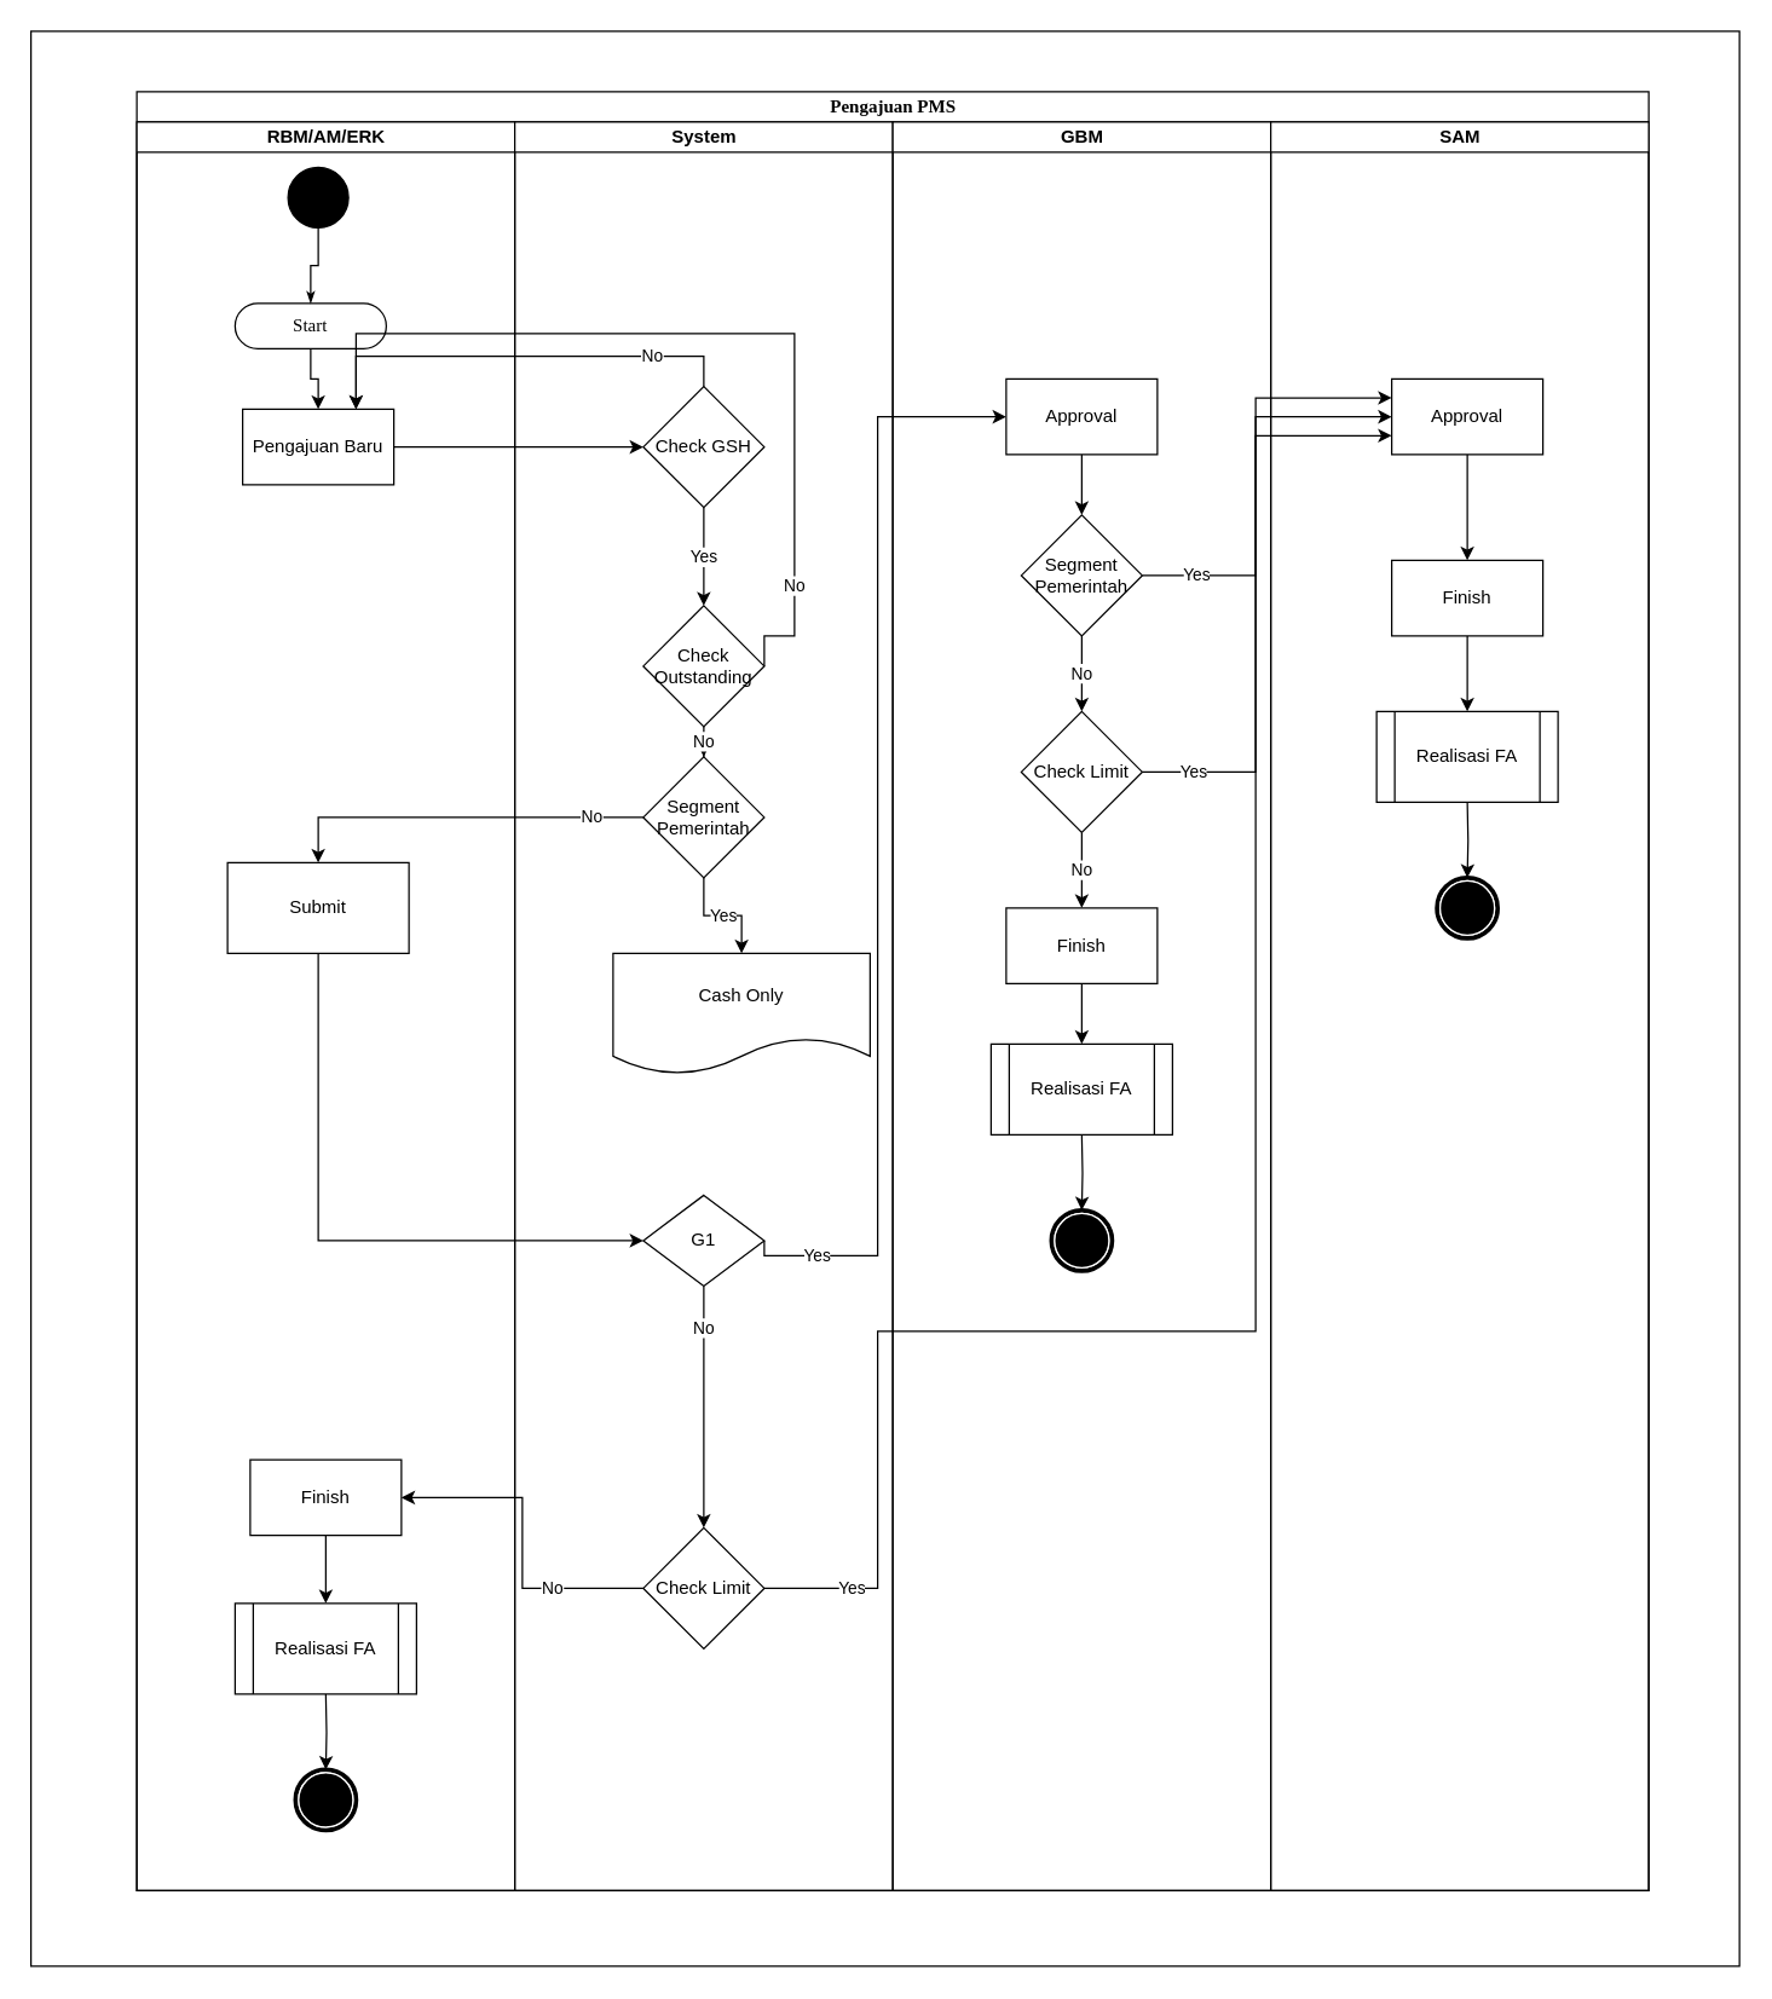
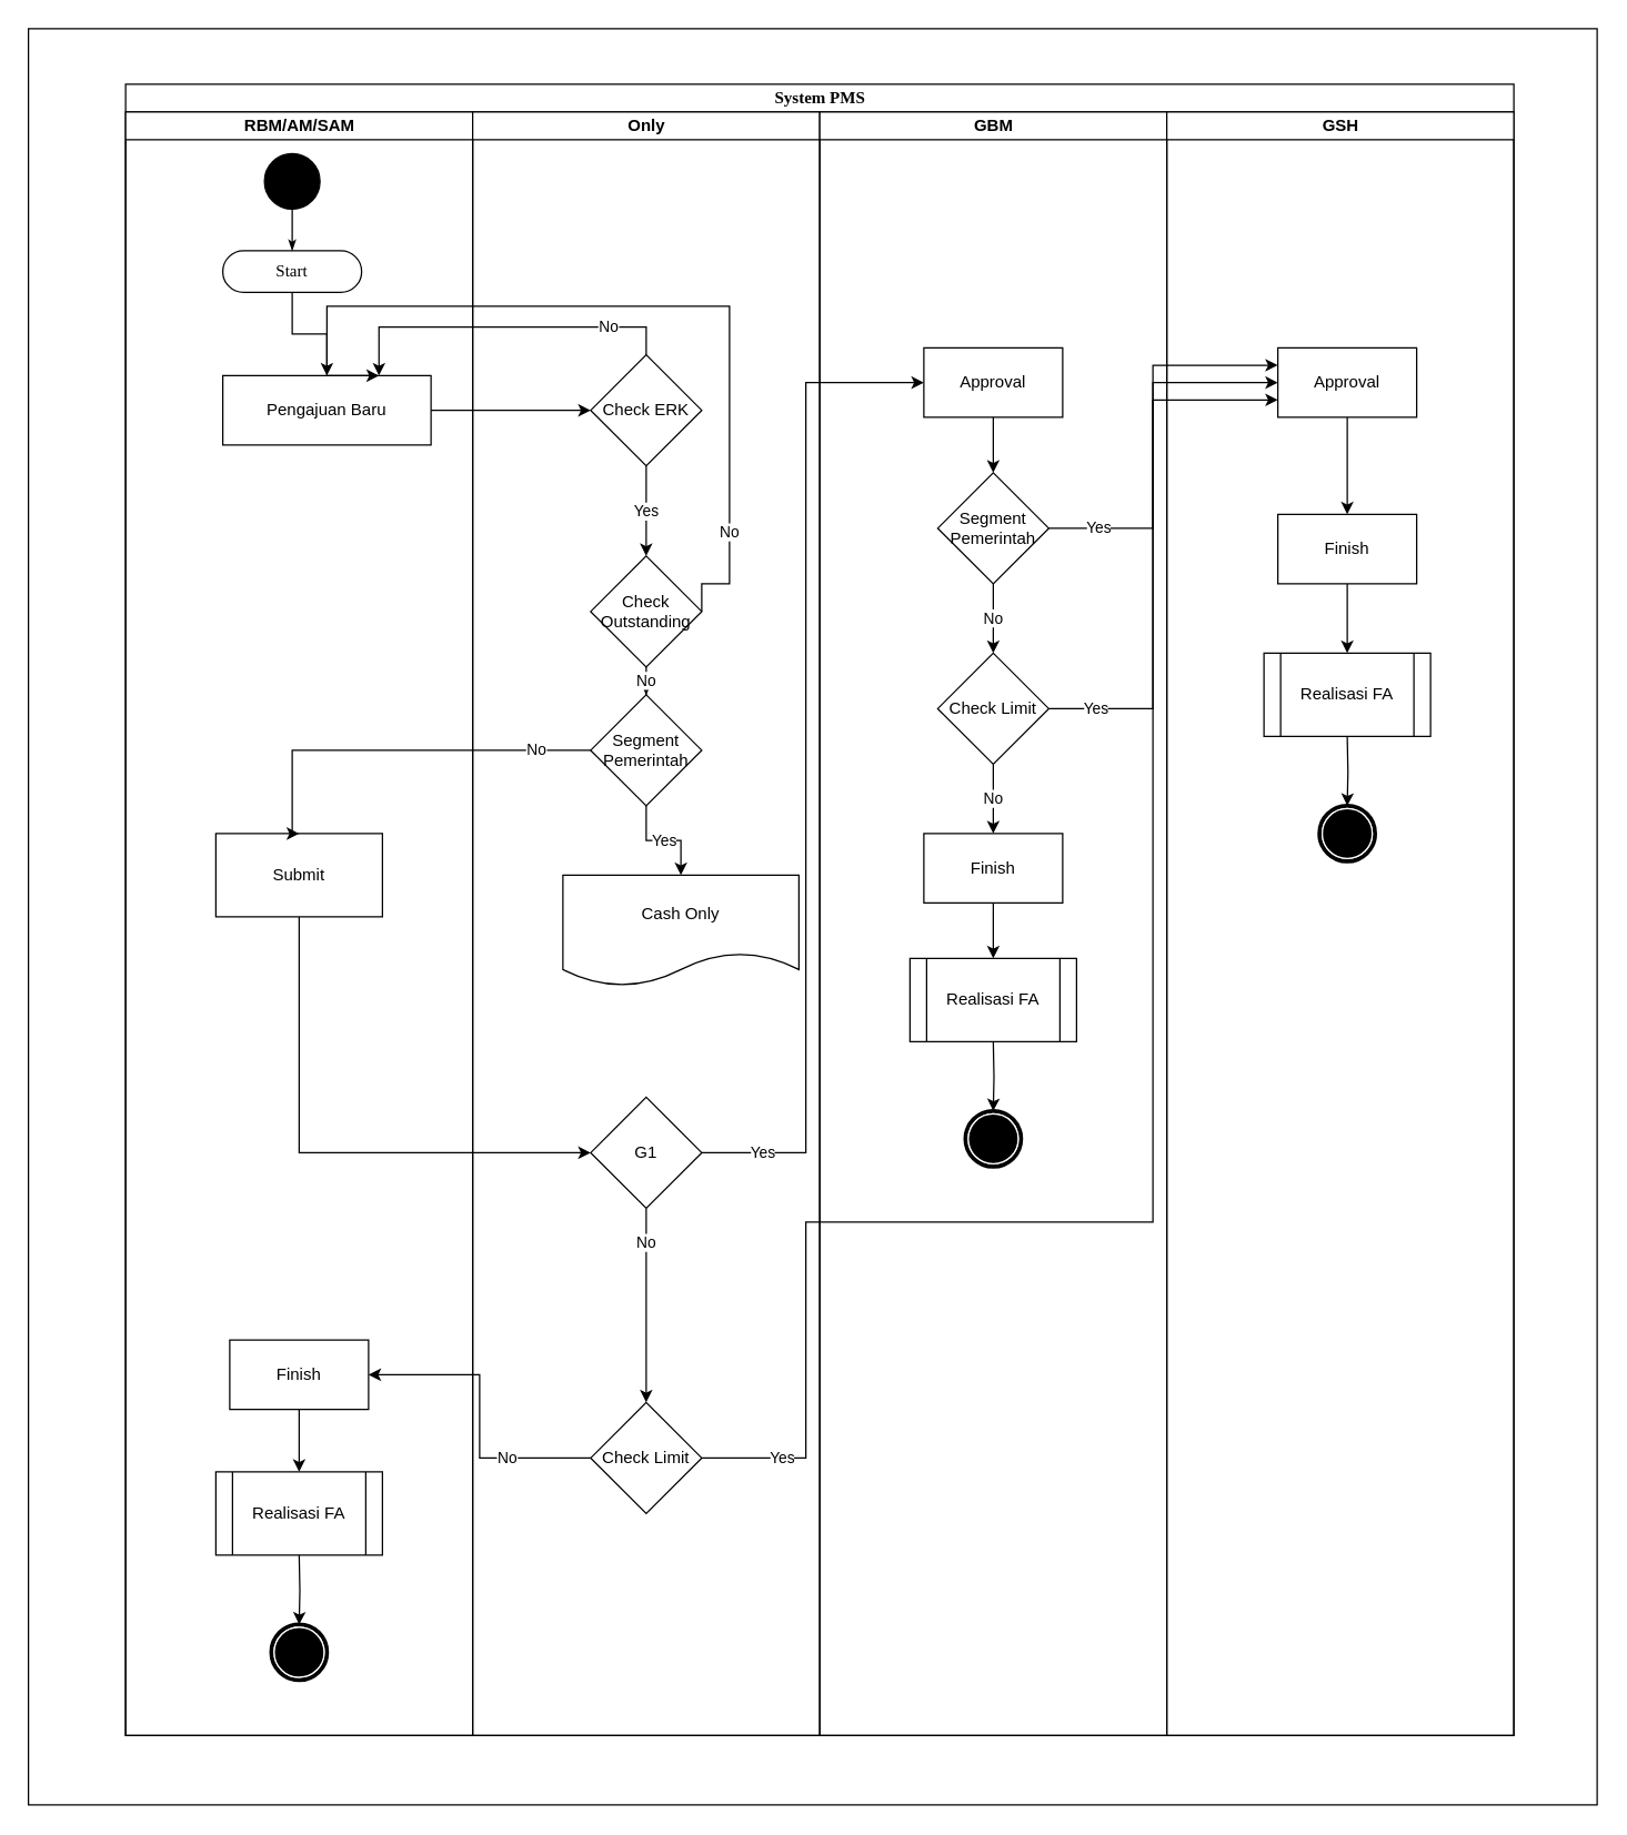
- <mxCell id="3" value="Pengajuan PMS" style="swimlane;html=1;childLayout=stackLayout;startSize=20;rounded=0;shadow=0;comic=0;labelBackgroundColor=none;strokeWidth=1;fontFamily=Verdana;fontSize=12;align=center;" vertex="1" parent="1"><mxGeometry x="90" y="60" width="1000" height="1190" as="geometry" /></mxCell>
+ <mxCell id="3" value="System PMS" style="swimlane;html=1;childLayout=stackLayout;startSize=20;rounded=0;shadow=0;comic=0;labelBackgroundColor=none;strokeWidth=1;fontFamily=Verdana;fontSize=12;align=center;" vertex="1" parent="1"><mxGeometry x="90" y="60" width="1000" height="1190" as="geometry" /></mxCell>
- <mxCell id="4" value="RBM/AM/ERK" style="swimlane;html=1;startSize=20;" vertex="1" parent="3"><mxGeometry y="20" width="250" height="1170" as="geometry" /></mxCell>
+ <mxCell id="4" value="RBM/AM/SAM" style="swimlane;html=1;startSize=20;" vertex="1" parent="3"><mxGeometry y="20" width="250" height="1170" as="geometry" /></mxCell>
- <mxCell id="16" value="System" style="swimlane;html=1;startSize=20;" vertex="1" parent="3"><mxGeometry x="250" y="20" width="250" height="1170" as="geometry" /></mxCell>
+ <mxCell id="16" value="Only" style="swimlane;html=1;startSize=20;" vertex="1" parent="3"><mxGeometry x="250" y="20" width="250" height="1170" as="geometry" /></mxCell>
- <mxCell id="41" value="SAM" style="swimlane;html=1;startSize=20;" vertex="1" parent="3"><mxGeometry x="750" y="20" width="250" height="1170" as="geometry" /></mxCell>
+ <mxCell id="41" value="GSH" style="swimlane;html=1;startSize=20;" vertex="1" parent="3"><mxGeometry x="750" y="20" width="250" height="1170" as="geometry" /></mxCell>
- <mxCell id="7" value="Start" style="rounded=1;whiteSpace=wrap;html=1;shadow=0;comic=0;labelBackgroundColor=none;strokeWidth=1;fontFamily=Verdana;fontSize=12;align=center;arcSize=50;" vertex="1" parent="4"><mxGeometry x="65" y="120" width="100" height="30" as="geometry" /></mxCell>
+ <mxCell id="7" value="Start" style="rounded=1;whiteSpace=wrap;html=1;shadow=0;comic=0;labelBackgroundColor=none;strokeWidth=1;fontFamily=Verdana;fontSize=12;align=center;arcSize=50;" vertex="1" parent="4"><mxGeometry x="70" y="100" width="100" height="30" as="geometry" /></mxCell>
- <mxCell id="9" value="Pengajuan Baru" style="html=1;dashed=0;whiteSpace=wrap;" vertex="1" parent="4"><mxGeometry x="70" y="190" width="100" height="50" as="geometry" /></mxCell>
+ <mxCell id="9" value="Pengajuan Baru" style="html=1;dashed=0;whiteSpace=wrap;" vertex="1" parent="4"><mxGeometry x="70" y="190" width="150" height="50" as="geometry" /></mxCell>
- <mxCell id="25" value="Check GSH" style="rhombus;whiteSpace=wrap;html=1;" vertex="1" parent="16"><mxGeometry x="85" y="175" width="80" height="80" as="geometry" /></mxCell>
+ <mxCell id="25" value="Check ERK" style="rhombus;whiteSpace=wrap;html=1;" vertex="1" parent="16"><mxGeometry x="85" y="175" width="80" height="80" as="geometry" /></mxCell>
- <mxCell id="10" value="Submit" style="whiteSpace=wrap;html=1;dashed=0;" vertex="1" parent="4"><mxGeometry x="60" y="490" width="120" height="60" as="geometry" /></mxCell>
+ <mxCell id="10" value="Submit" style="whiteSpace=wrap;html=1;dashed=0;" vertex="1" parent="4"><mxGeometry x="65" y="520" width="120" height="60" as="geometry" /></mxCell>
- <mxCell id="20" value="G1" style="rhombus;whiteSpace=wrap;html=1;" vertex="1" parent="16"><mxGeometry x="85" y="710" width="80" height="60" as="geometry" /></mxCell>
+ <mxCell id="20" value="G1" style="rhombus;whiteSpace=wrap;html=1;" vertex="1" parent="16"><mxGeometry x="85" y="710" width="80" height="80" as="geometry" /></mxCell>
